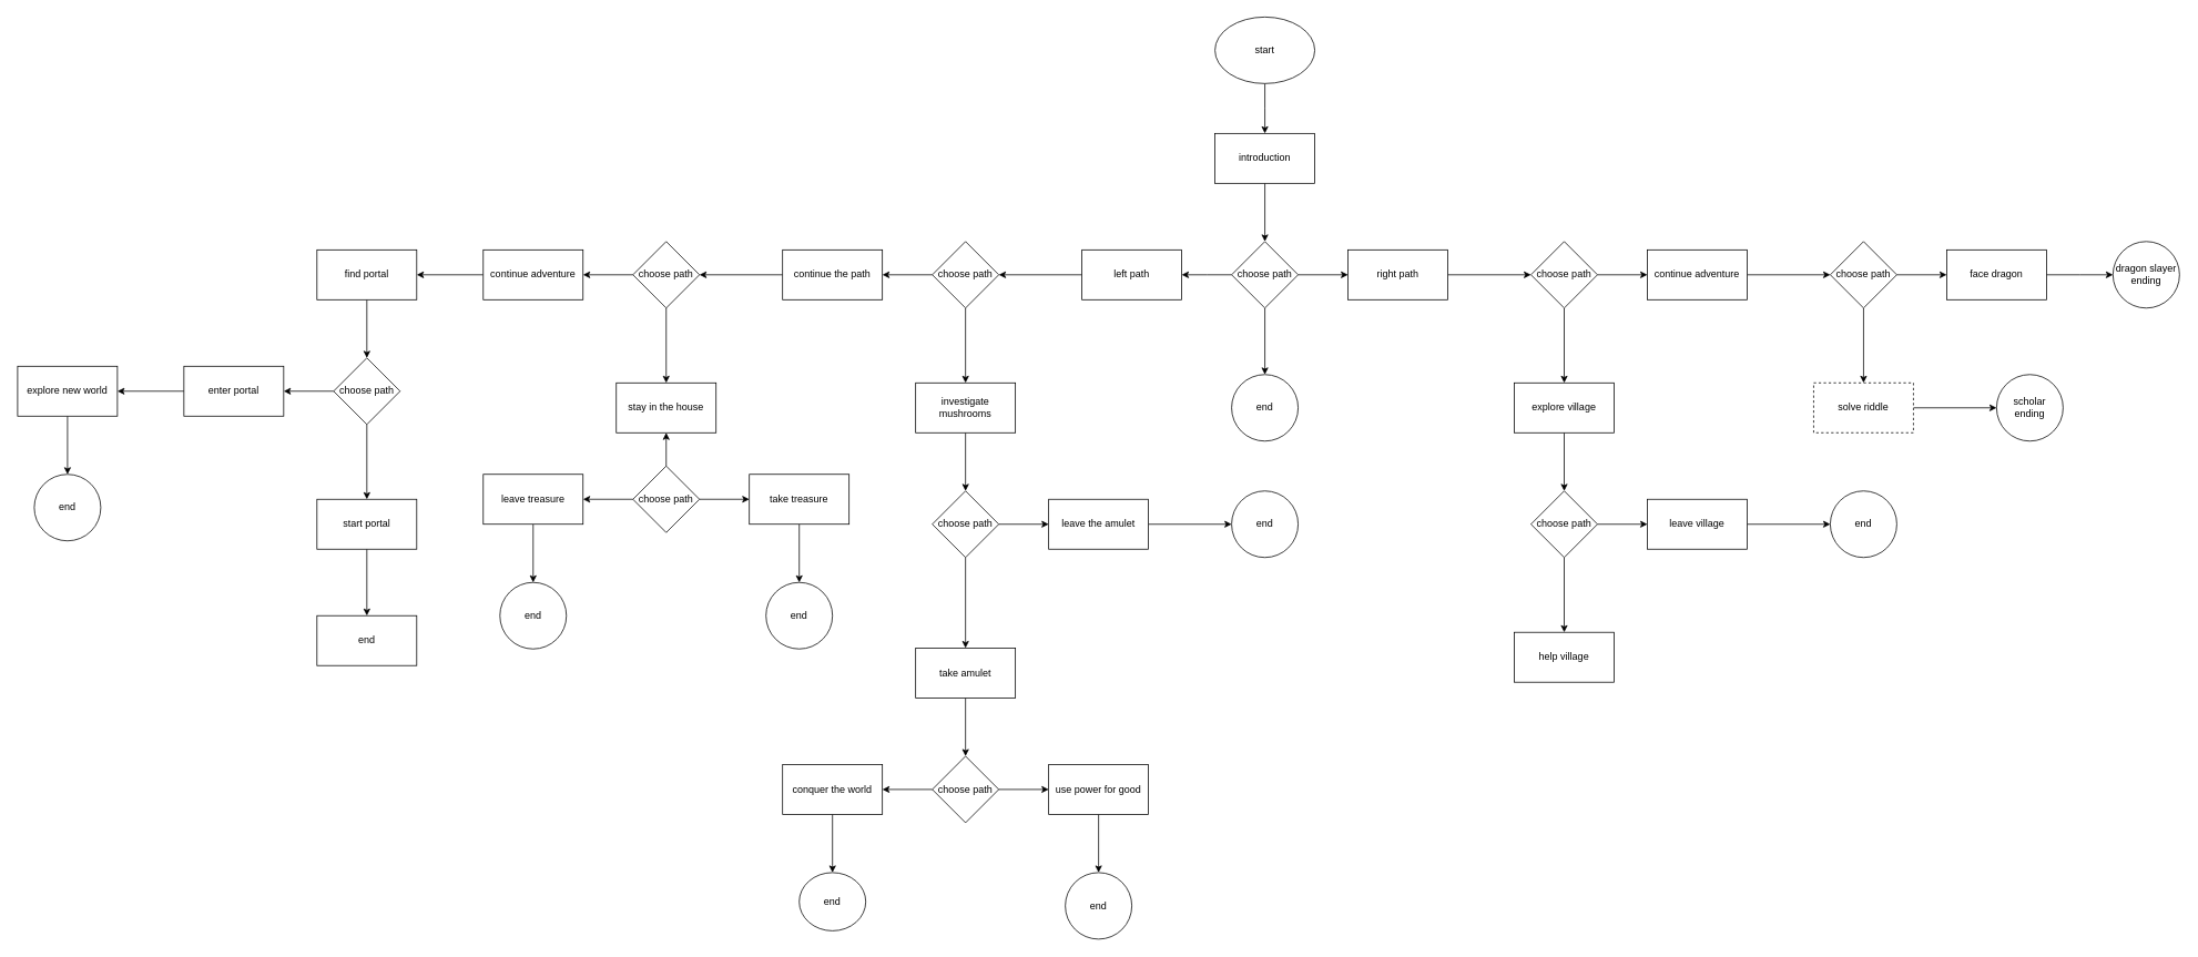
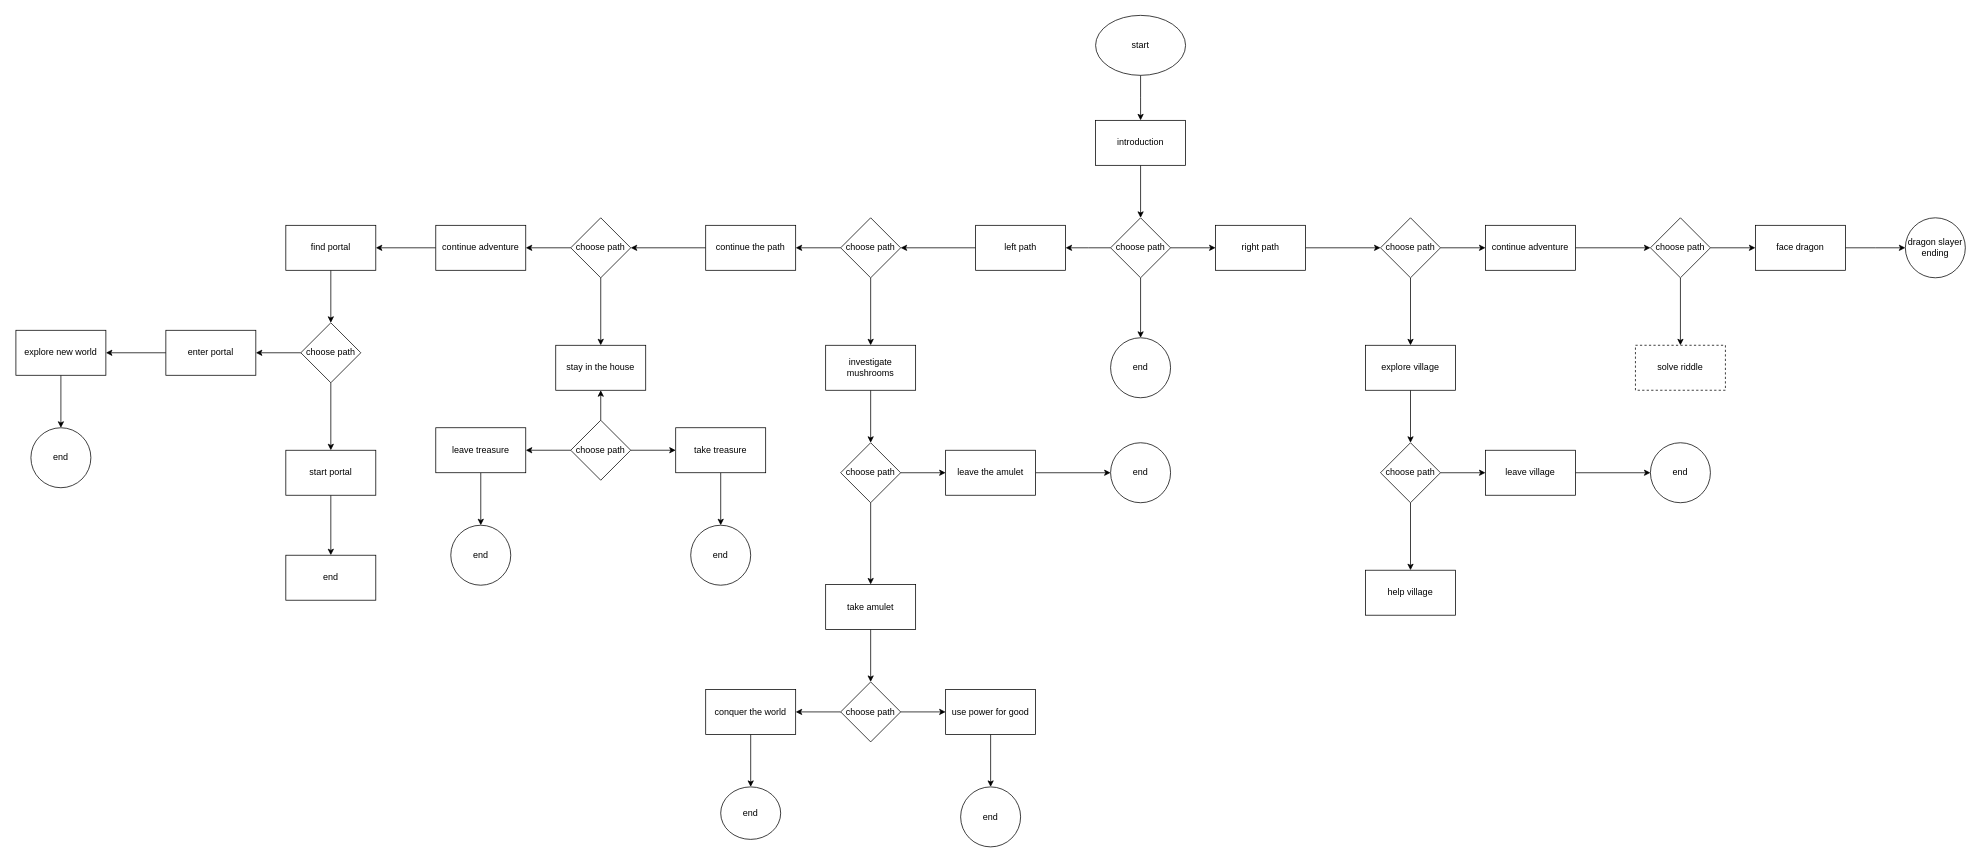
- <mxCell id="86" value="" style="edgeStyle=orthogonalEdgeStyle;rounded=0;orthogonalLoop=1;jettySize=auto;html=1;" edge="1" parent="1" source="87" target="89"><mxGeometry relative="1" as="geometry" /></mxCell>
- <mxCell id="89" value="scholar ending" style="ellipse;whiteSpace=wrap;html=1;rounded=0;" vertex="1" parent="1"><mxGeometry x="2400" y="450" width="80" height="80" as="geometry" /></mxCell>
